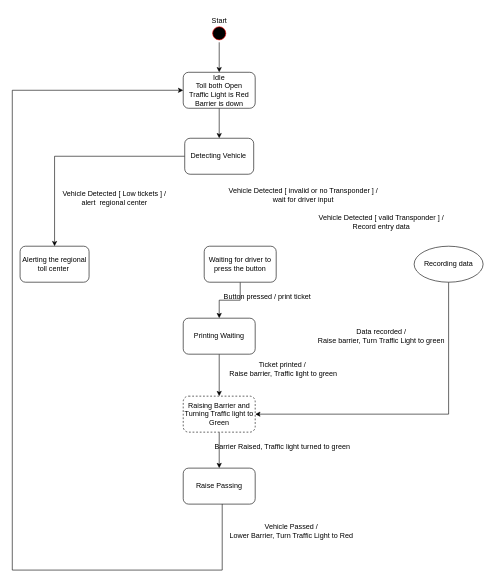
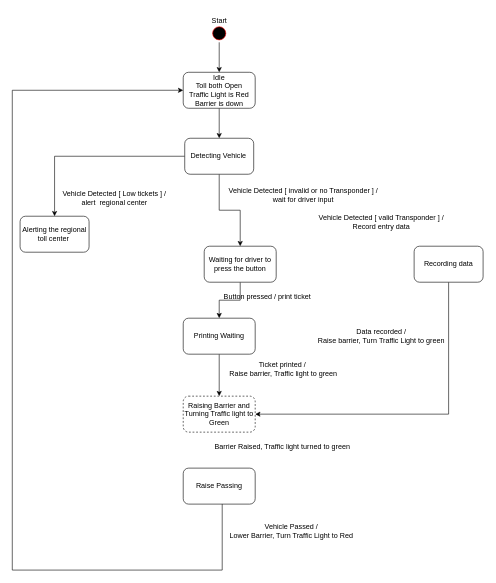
+ <mxCell id="4" value="" style="edgeStyle=orthogonalEdgeStyle;rounded=0;orthogonalLoop=1;jettySize=auto;html=1;" parent="1" source="6" target="8" edge="1"><mxGeometry relative="1" as="geometry" /></mxCell>
- <mxCell id="12" value="Alerting the regional toll center&amp;nbsp;" style="rounded=1;whiteSpace=wrap;html=1;" parent="1" vertex="1"><mxGeometry x="33" y="410" width="115" height="60" as="geometry" /></mxCell>
+ <mxCell id="12" value="Alerting the regional toll center&amp;nbsp;" style="rounded=1;whiteSpace=wrap;html=1;" parent="1" vertex="1"><mxGeometry x="33" y="360" width="115" height="60" as="geometry" /></mxCell>
- <mxCell id="11" value="Recording data" style="ellipse;whiteSpace=wrap;html=1;" parent="1" vertex="1"><mxGeometry x="690" y="410" width="115" height="60" as="geometry" /></mxCell>
+ <mxCell id="11" value="Recording data" style="rounded=1;whiteSpace=wrap;html=1;" parent="1" vertex="1"><mxGeometry x="690" y="410" width="115" height="60" as="geometry" /></mxCell>
- <mxCell id="19" style="edgeStyle=orthogonalEdgeStyle;rounded=0;orthogonalLoop=1;jettySize=auto;html=1;" parent="1" source="20" target="22" edge="1"><mxGeometry relative="1" as="geometry" /></mxCell>
